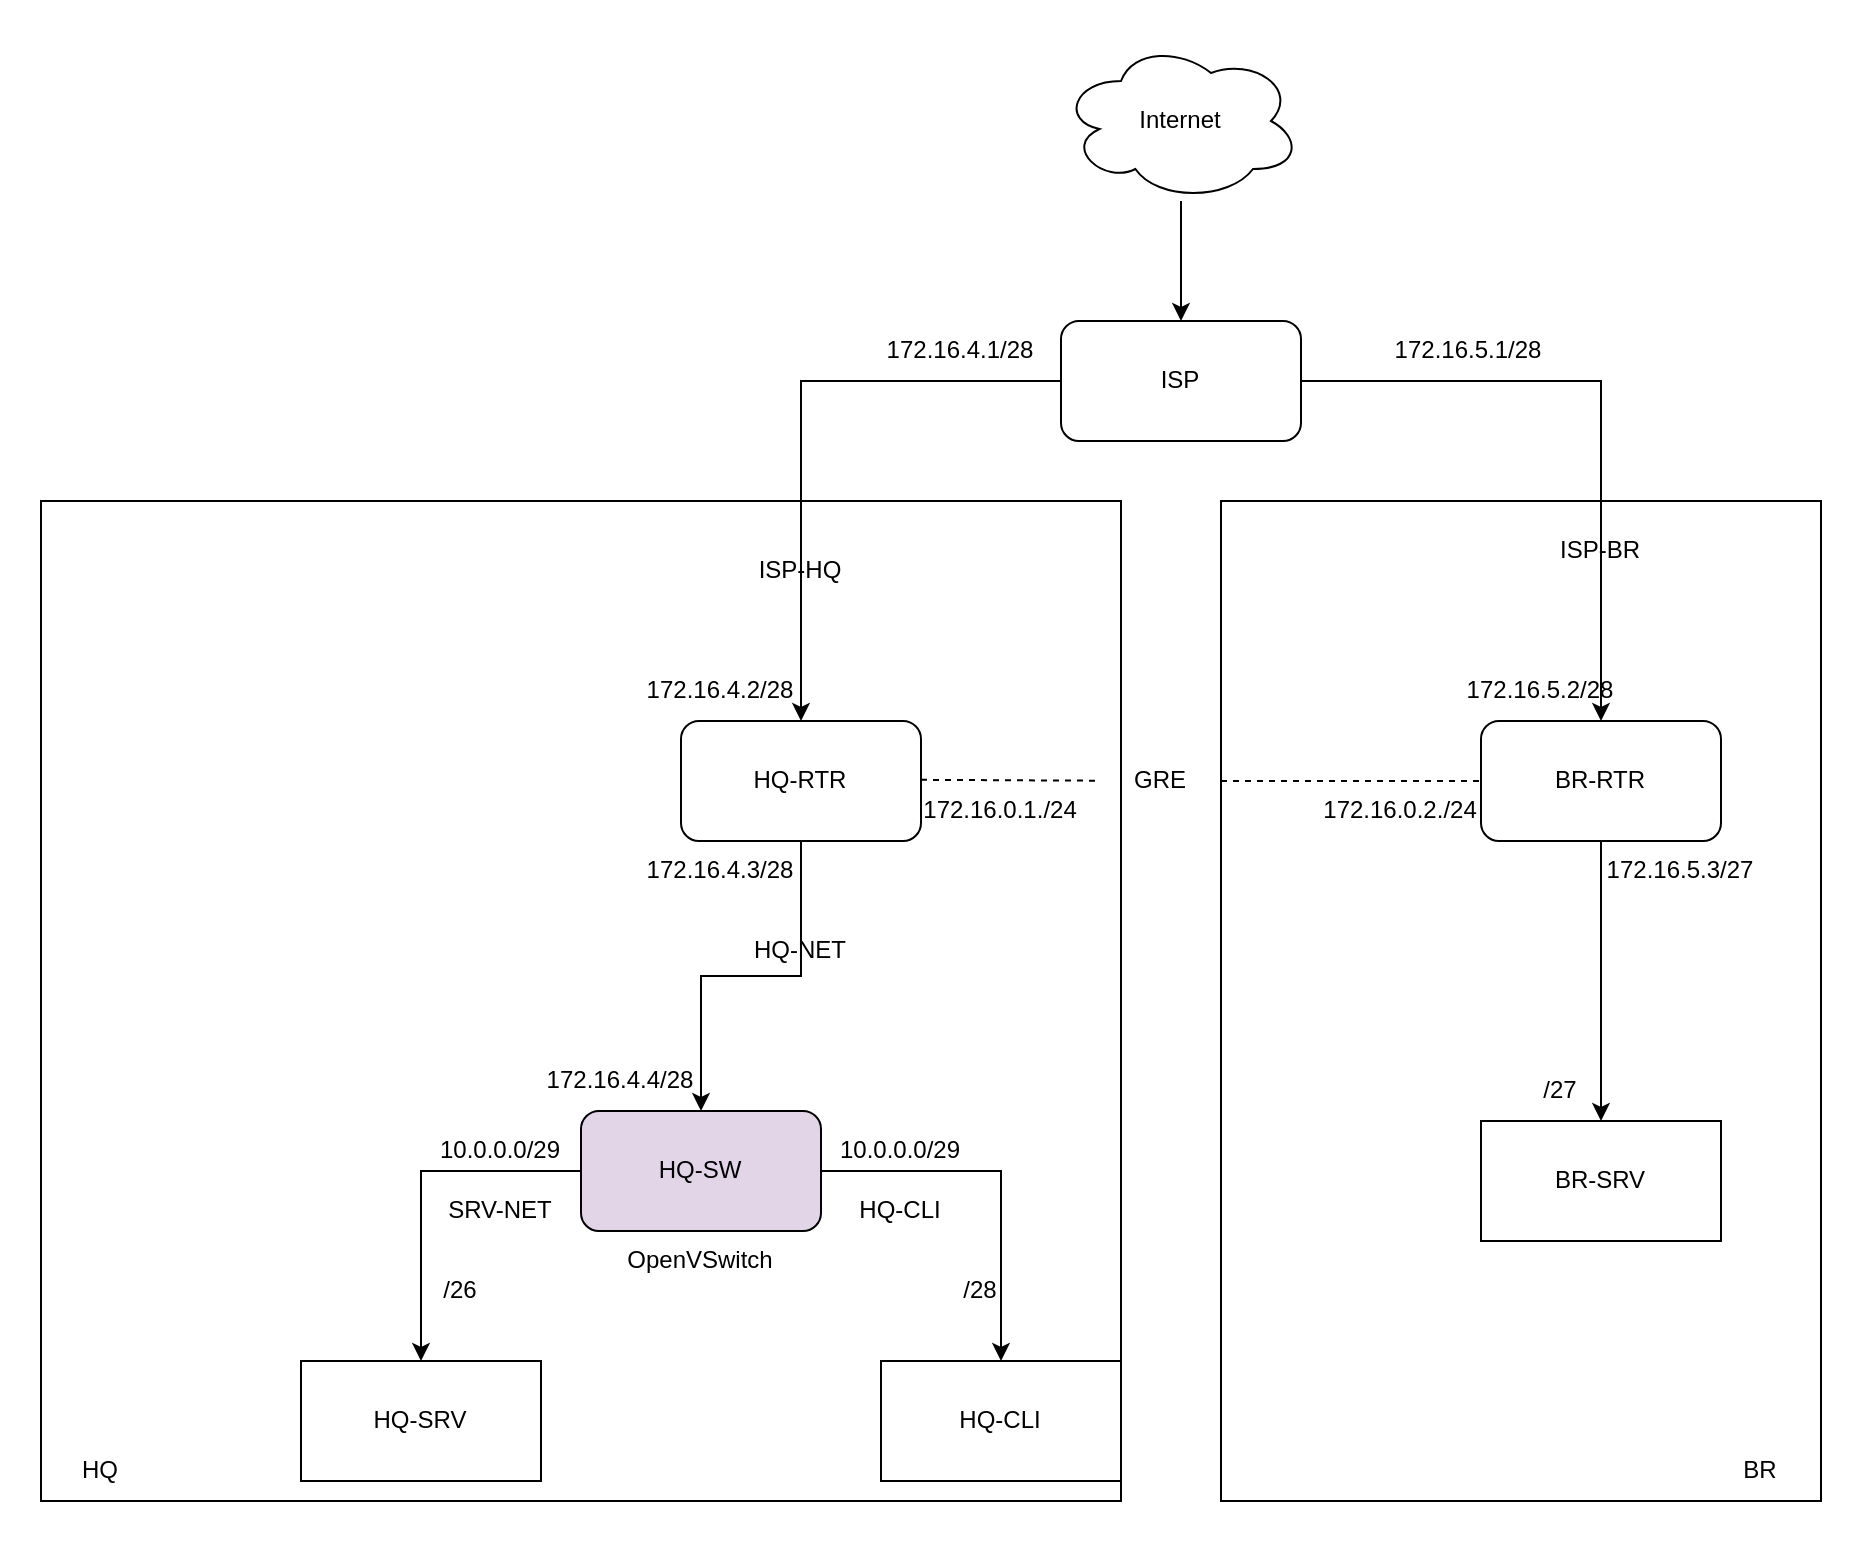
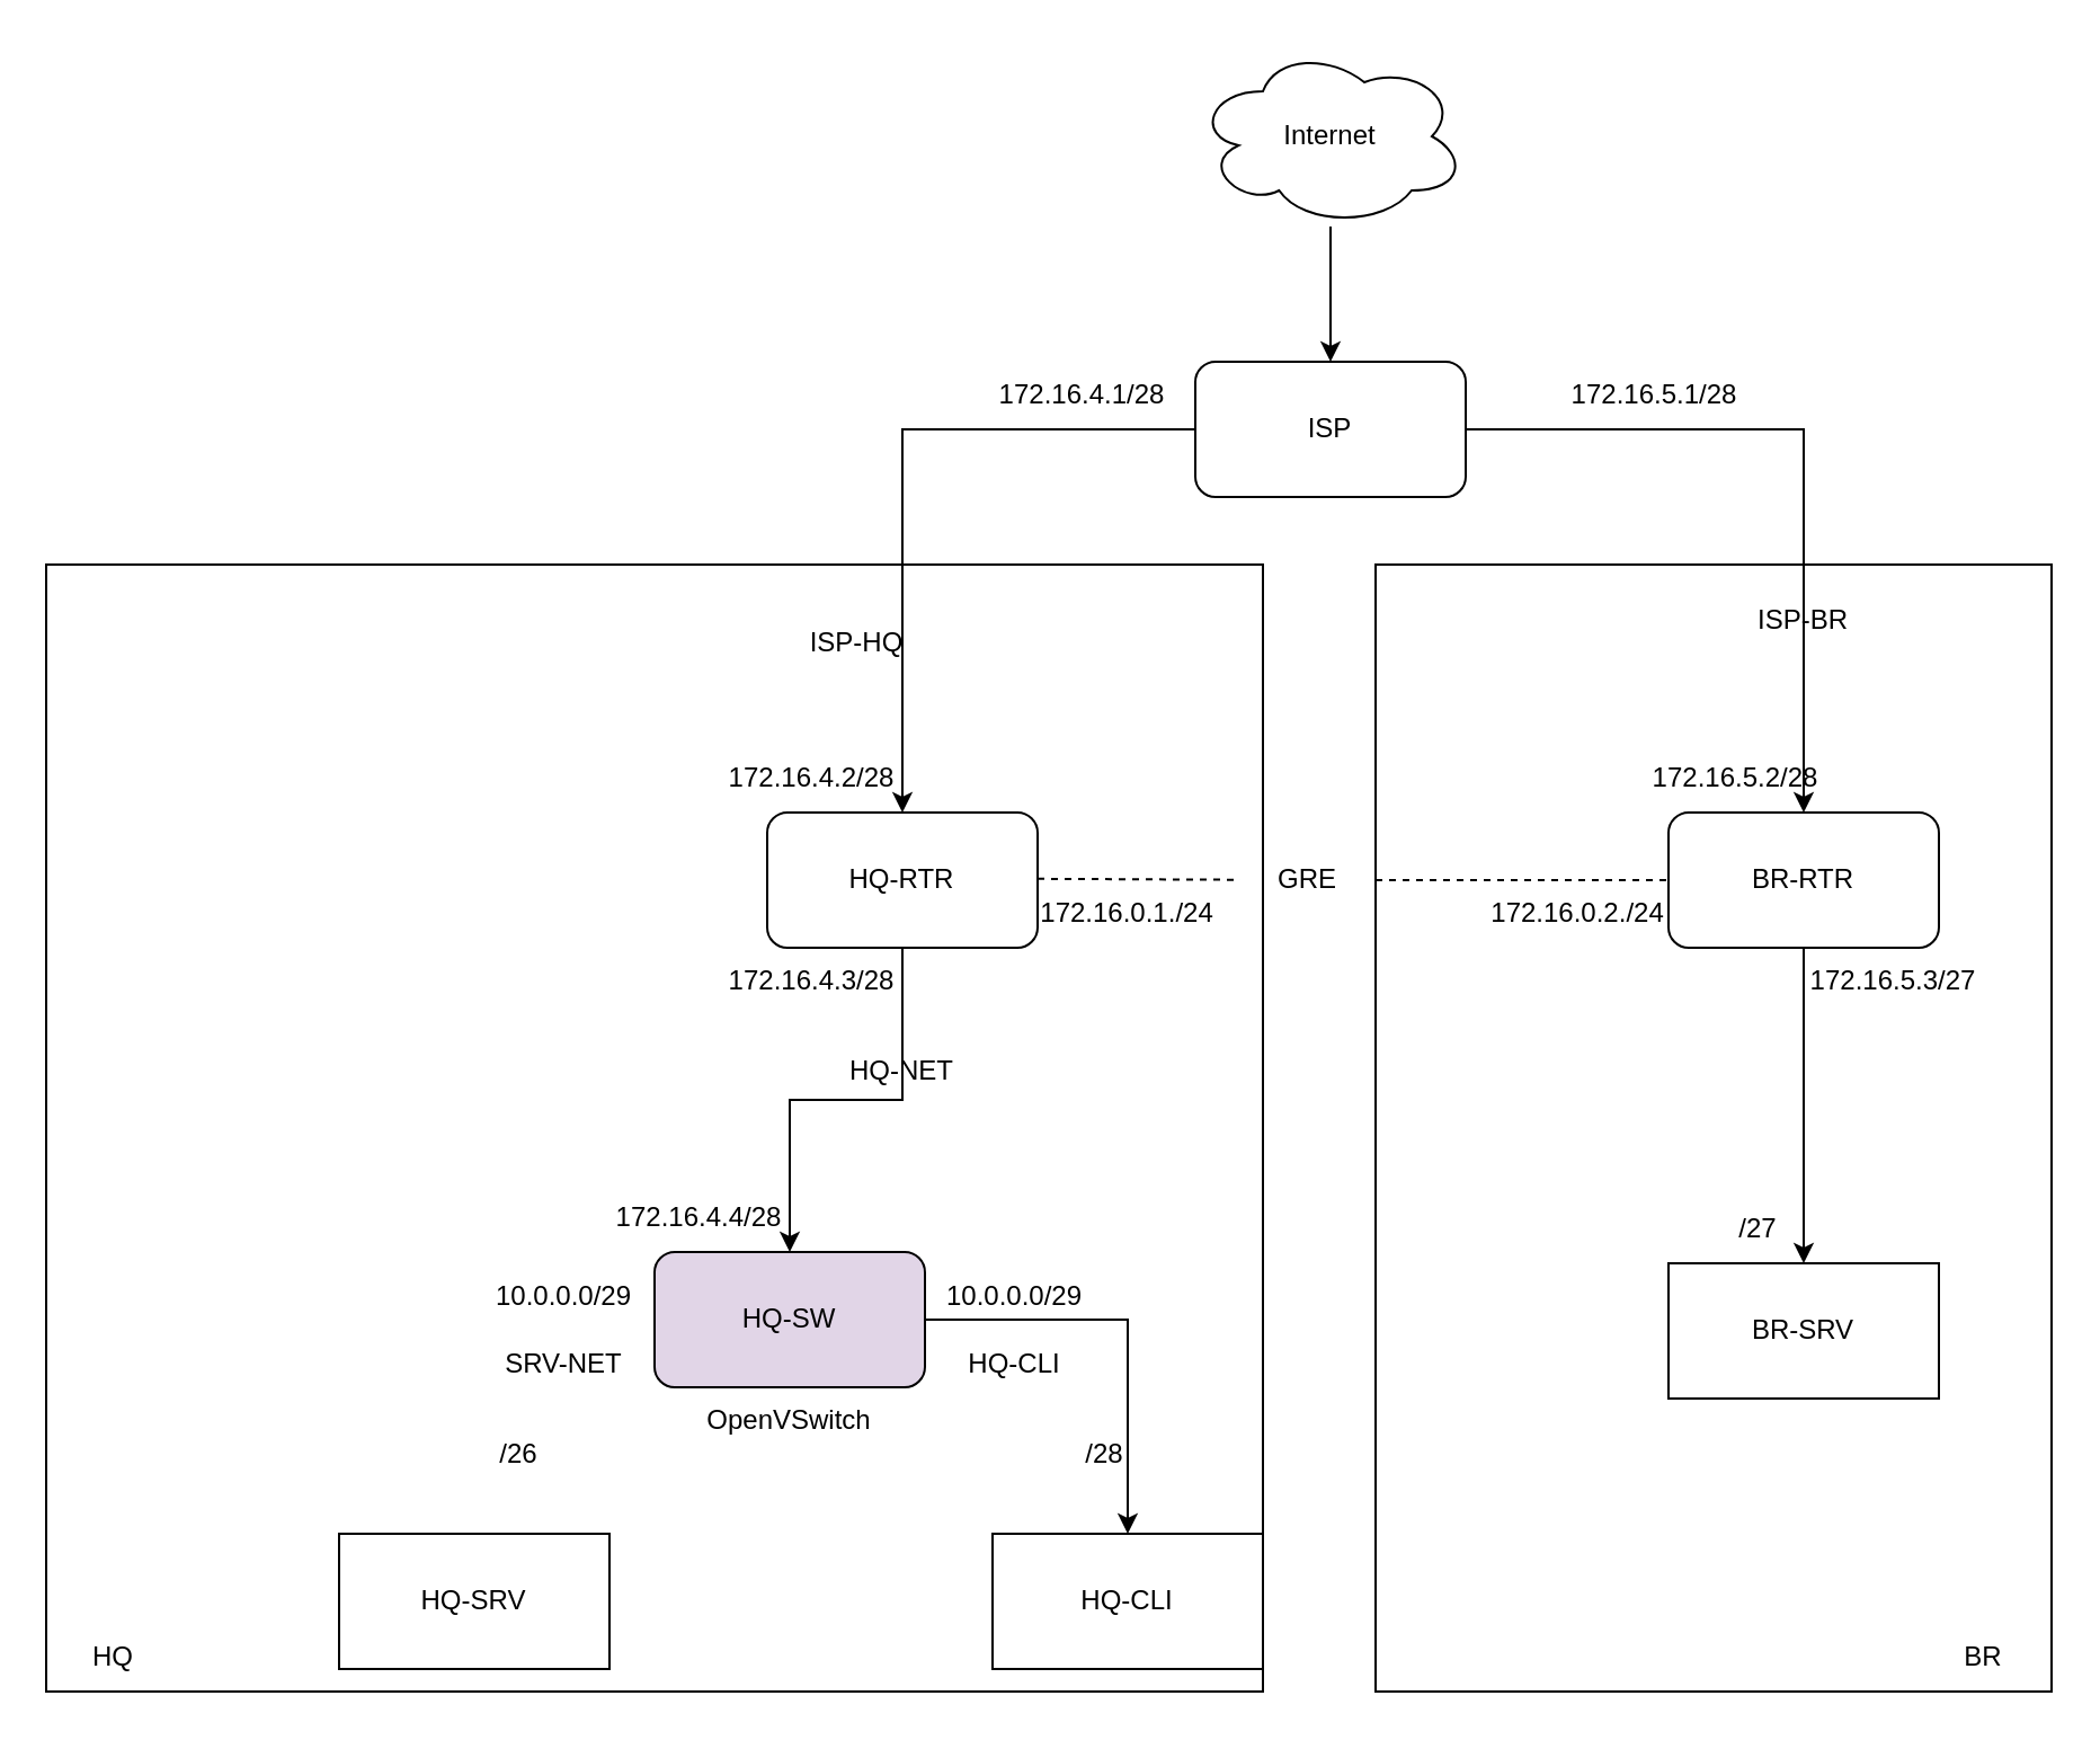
- <mxCell id="20" value="ISP-HQ" style="text;html=1;align=center;verticalAlign=middle;whiteSpace=wrap;rounded=0;" vertex="1" parent="1"><mxGeometry x="370" y="270" width="60" height="30" as="geometry" /></mxCell>
+ <mxCell id="20" value="ISP-HQ" style="text;html=1;align=center;verticalAlign=middle;whiteSpace=wrap;rounded=0;" vertex="1" parent="1"><mxGeometry x="350" y="270" width="60" height="30" as="geometry" /></mxCell>
- <mxCell id="13" style="edgeStyle=orthogonalEdgeStyle;rounded=0;orthogonalLoop=1;jettySize=auto;html=1;exitX=0;exitY=0.5;exitDx=0;exitDy=0;" edge="1" parent="1" source="15" target="16"><mxGeometry relative="1" as="geometry" /></mxCell>
